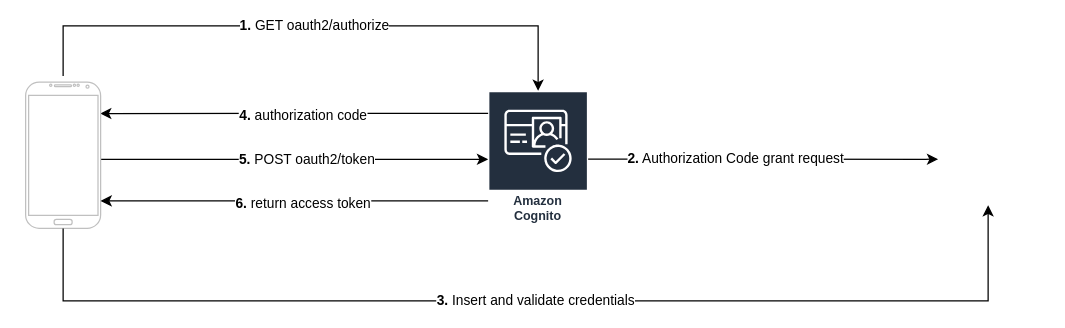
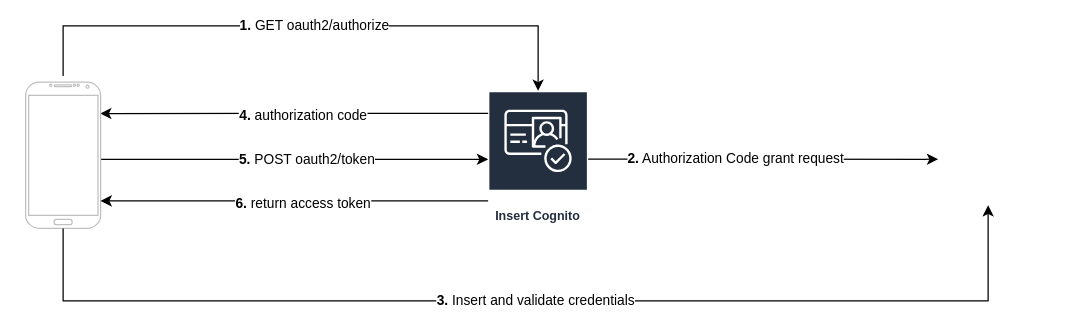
- <mxCell id="2" value="Amazon Cognito" style="sketch=0;outlineConnect=0;fontColor=#232F3E;gradientColor=none;strokeColor=#ffffff;fillColor=#232F3E;dashed=0;verticalLabelPosition=middle;verticalAlign=bottom;align=center;html=1;whiteSpace=wrap;fontSize=10;fontStyle=1;spacing=3;shape=mxgraph.aws4.productIcon;prIcon=mxgraph.aws4.cognito;" vertex="1" parent="1"><mxGeometry x="390" y="72" width="80" height="110" as="geometry" /></mxCell>
+ <mxCell id="2" value="Insert Cognito" style="sketch=0;outlineConnect=0;fontColor=#232F3E;gradientColor=none;strokeColor=#ffffff;fillColor=#232F3E;dashed=0;verticalLabelPosition=middle;verticalAlign=bottom;align=center;html=1;whiteSpace=wrap;fontSize=10;fontStyle=1;spacing=3;shape=mxgraph.aws4.productIcon;prIcon=mxgraph.aws4.cognito;" vertex="1" parent="1"><mxGeometry x="390" y="72" width="80" height="110" as="geometry" /></mxCell>
